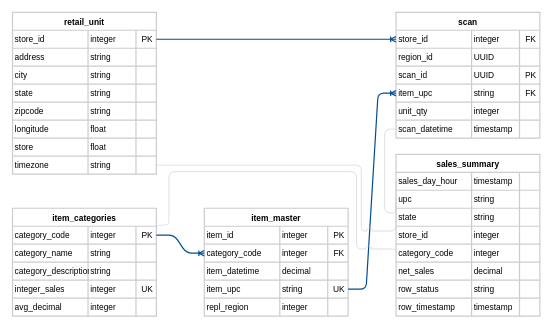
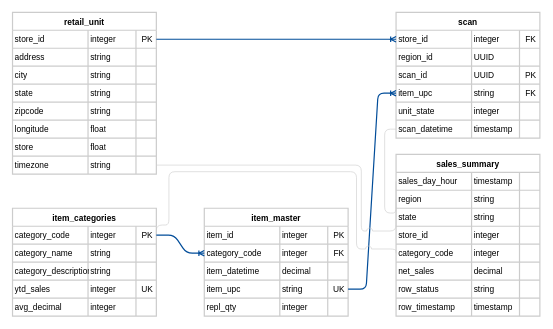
- <mxCell id="20" value="unit_qty" style="shape=partialRectangle;html=1;whiteSpace=wrap;connectable=0;overflow=hidden;top=0;left=0;bottom=0;right=0;pointerEvents=1;fontSize=14;fillColor=none;strokeColor=#CCCCCC;align=left;perimeterSpacing=0;spacing=0;spacingLeft=4;" parent="19" vertex="1"><mxGeometry width="126" height="30" as="geometry"><mxRectangle width="126" height="30" as="alternateBounds" /></mxGeometry></mxCell>
+ <mxCell id="20" value="unit_state" style="shape=partialRectangle;html=1;whiteSpace=wrap;connectable=0;overflow=hidden;top=0;left=0;bottom=0;right=0;pointerEvents=1;fontSize=14;fillColor=none;strokeColor=#CCCCCC;align=left;perimeterSpacing=0;spacing=0;spacingLeft=4;" parent="19" vertex="1"><mxGeometry width="126" height="30" as="geometry"><mxRectangle width="126" height="30" as="alternateBounds" /></mxGeometry></mxCell>
- <mxCell id="109" value="upc" style="shape=partialRectangle;html=1;whiteSpace=wrap;connectable=0;overflow=hidden;top=0;left=0;bottom=0;right=0;pointerEvents=1;fontSize=14;fillColor=none;strokeColor=#CCCCCC;align=left;perimeterSpacing=0;spacing=0;spacingLeft=4;" parent="108" vertex="1"><mxGeometry width="126" height="30" as="geometry"><mxRectangle width="126" height="30" as="alternateBounds" /></mxGeometry></mxCell>
+ <mxCell id="109" value="region" style="shape=partialRectangle;html=1;whiteSpace=wrap;connectable=0;overflow=hidden;top=0;left=0;bottom=0;right=0;pointerEvents=1;fontSize=14;fillColor=none;strokeColor=#CCCCCC;align=left;perimeterSpacing=0;spacing=0;spacingLeft=4;" parent="108" vertex="1"><mxGeometry width="126" height="30" as="geometry"><mxRectangle width="126" height="30" as="alternateBounds" /></mxGeometry></mxCell>
- <mxCell id="95" value="integer_sales" style="shape=partialRectangle;html=1;whiteSpace=wrap;connectable=0;overflow=hidden;top=0;left=0;bottom=0;right=0;pointerEvents=1;fontSize=14;fillColor=none;strokeColor=#CCCCCC;align=left;perimeterSpacing=0;spacing=0;spacingLeft=4;" parent="94" vertex="1"><mxGeometry width="126" height="30" as="geometry"><mxRectangle width="126" height="30" as="alternateBounds" /></mxGeometry></mxCell>
+ <mxCell id="95" value="ytd_sales" style="shape=partialRectangle;html=1;whiteSpace=wrap;connectable=0;overflow=hidden;top=0;left=0;bottom=0;right=0;pointerEvents=1;fontSize=14;fillColor=none;strokeColor=#CCCCCC;align=left;perimeterSpacing=0;spacing=0;spacingLeft=4;" parent="94" vertex="1"><mxGeometry width="126" height="30" as="geometry"><mxRectangle width="126" height="30" as="alternateBounds" /></mxGeometry></mxCell>
- <mxCell id="78" value="repl_region" style="shape=partialRectangle;html=1;whiteSpace=wrap;connectable=0;overflow=hidden;top=0;left=0;bottom=0;right=0;pointerEvents=1;fontSize=14;fillColor=none;strokeColor=#CCCCCC;align=left;perimeterSpacing=0;spacing=0;spacingLeft=4;" parent="77" vertex="1"><mxGeometry width="126" height="30" as="geometry"><mxRectangle width="126" height="30" as="alternateBounds" /></mxGeometry></mxCell>
+ <mxCell id="78" value="repl_qty" style="shape=partialRectangle;html=1;whiteSpace=wrap;connectable=0;overflow=hidden;top=0;left=0;bottom=0;right=0;pointerEvents=1;fontSize=14;fillColor=none;strokeColor=#CCCCCC;align=left;perimeterSpacing=0;spacing=0;spacingLeft=4;" parent="77" vertex="1"><mxGeometry width="126" height="30" as="geometry"><mxRectangle width="126" height="30" as="alternateBounds" /></mxGeometry></mxCell>
